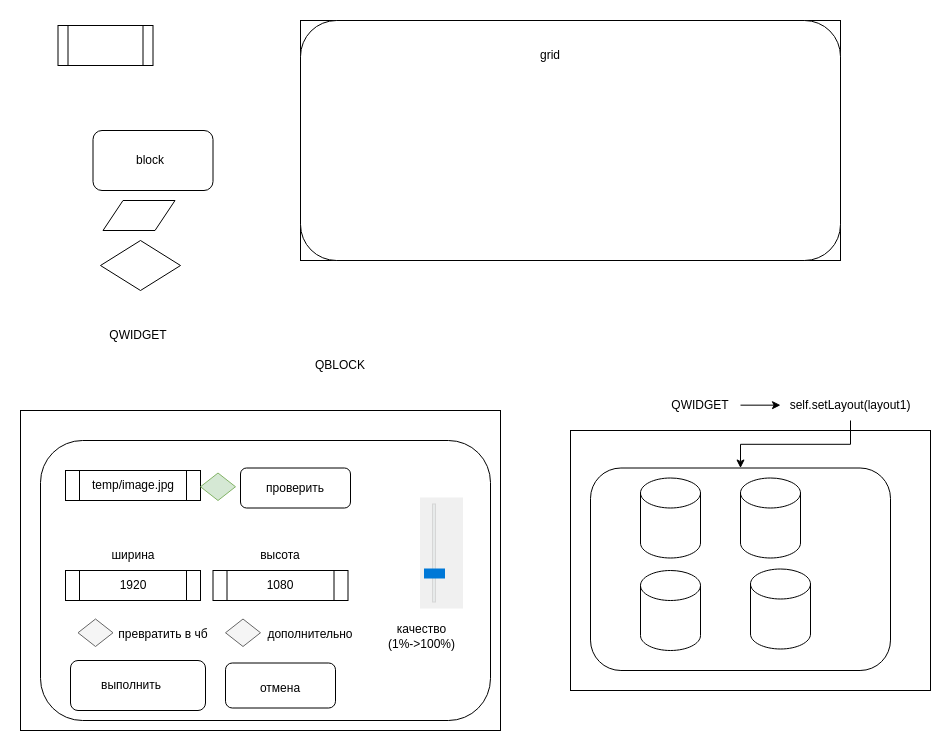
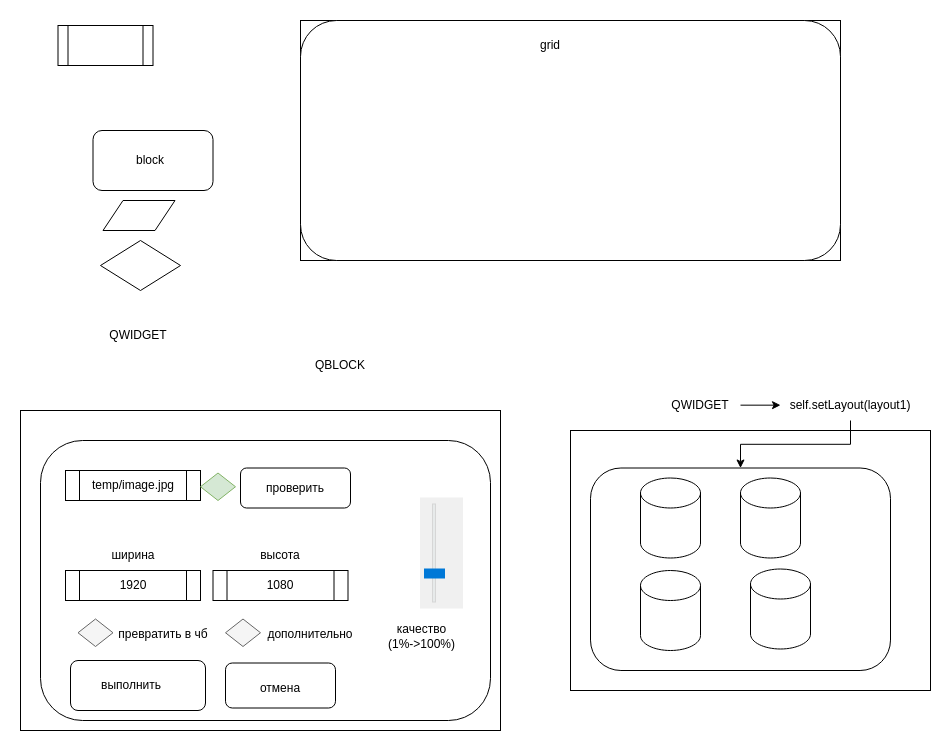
- <mxCell id="40" value="grid" style="text;html=1;strokeColor=none;fillColor=none;align=center;verticalAlign=middle;whiteSpace=wrap;rounded=0;" parent="1" vertex="1"><mxGeometry x="520" y="40" width="60" height="30" as="geometry" /></mxCell>
+ <mxCell id="40" value="grid" style="text;html=1;strokeColor=none;fillColor=none;align=center;verticalAlign=middle;whiteSpace=wrap;rounded=0;" parent="1" vertex="1"><mxGeometry x="520" y="30" width="60" height="30" as="geometry" /></mxCell>
